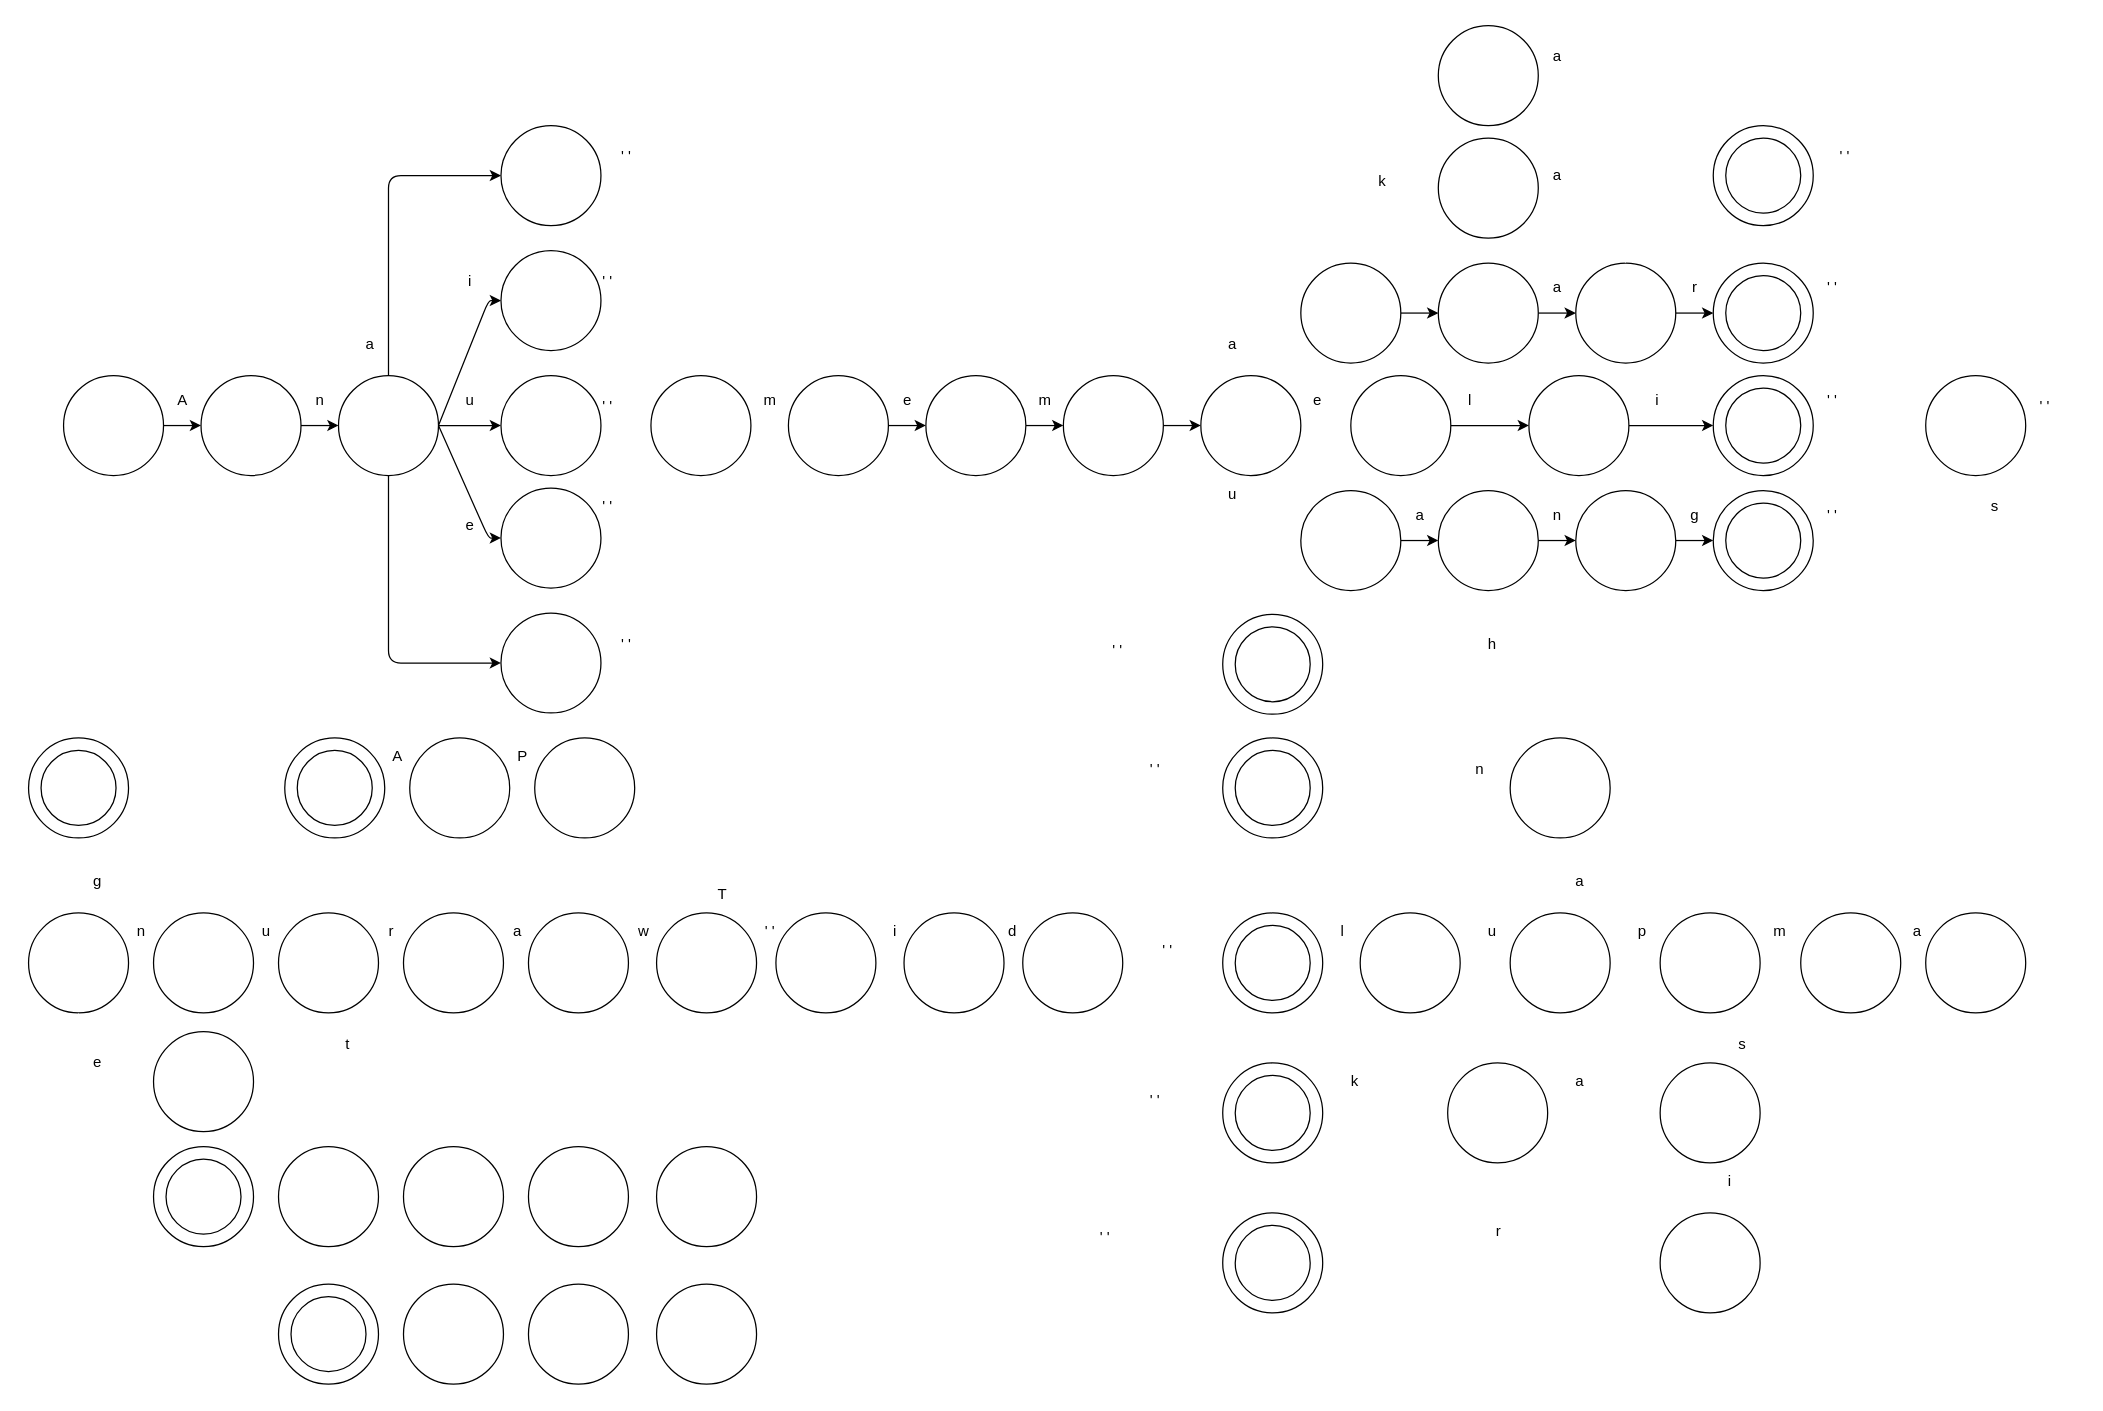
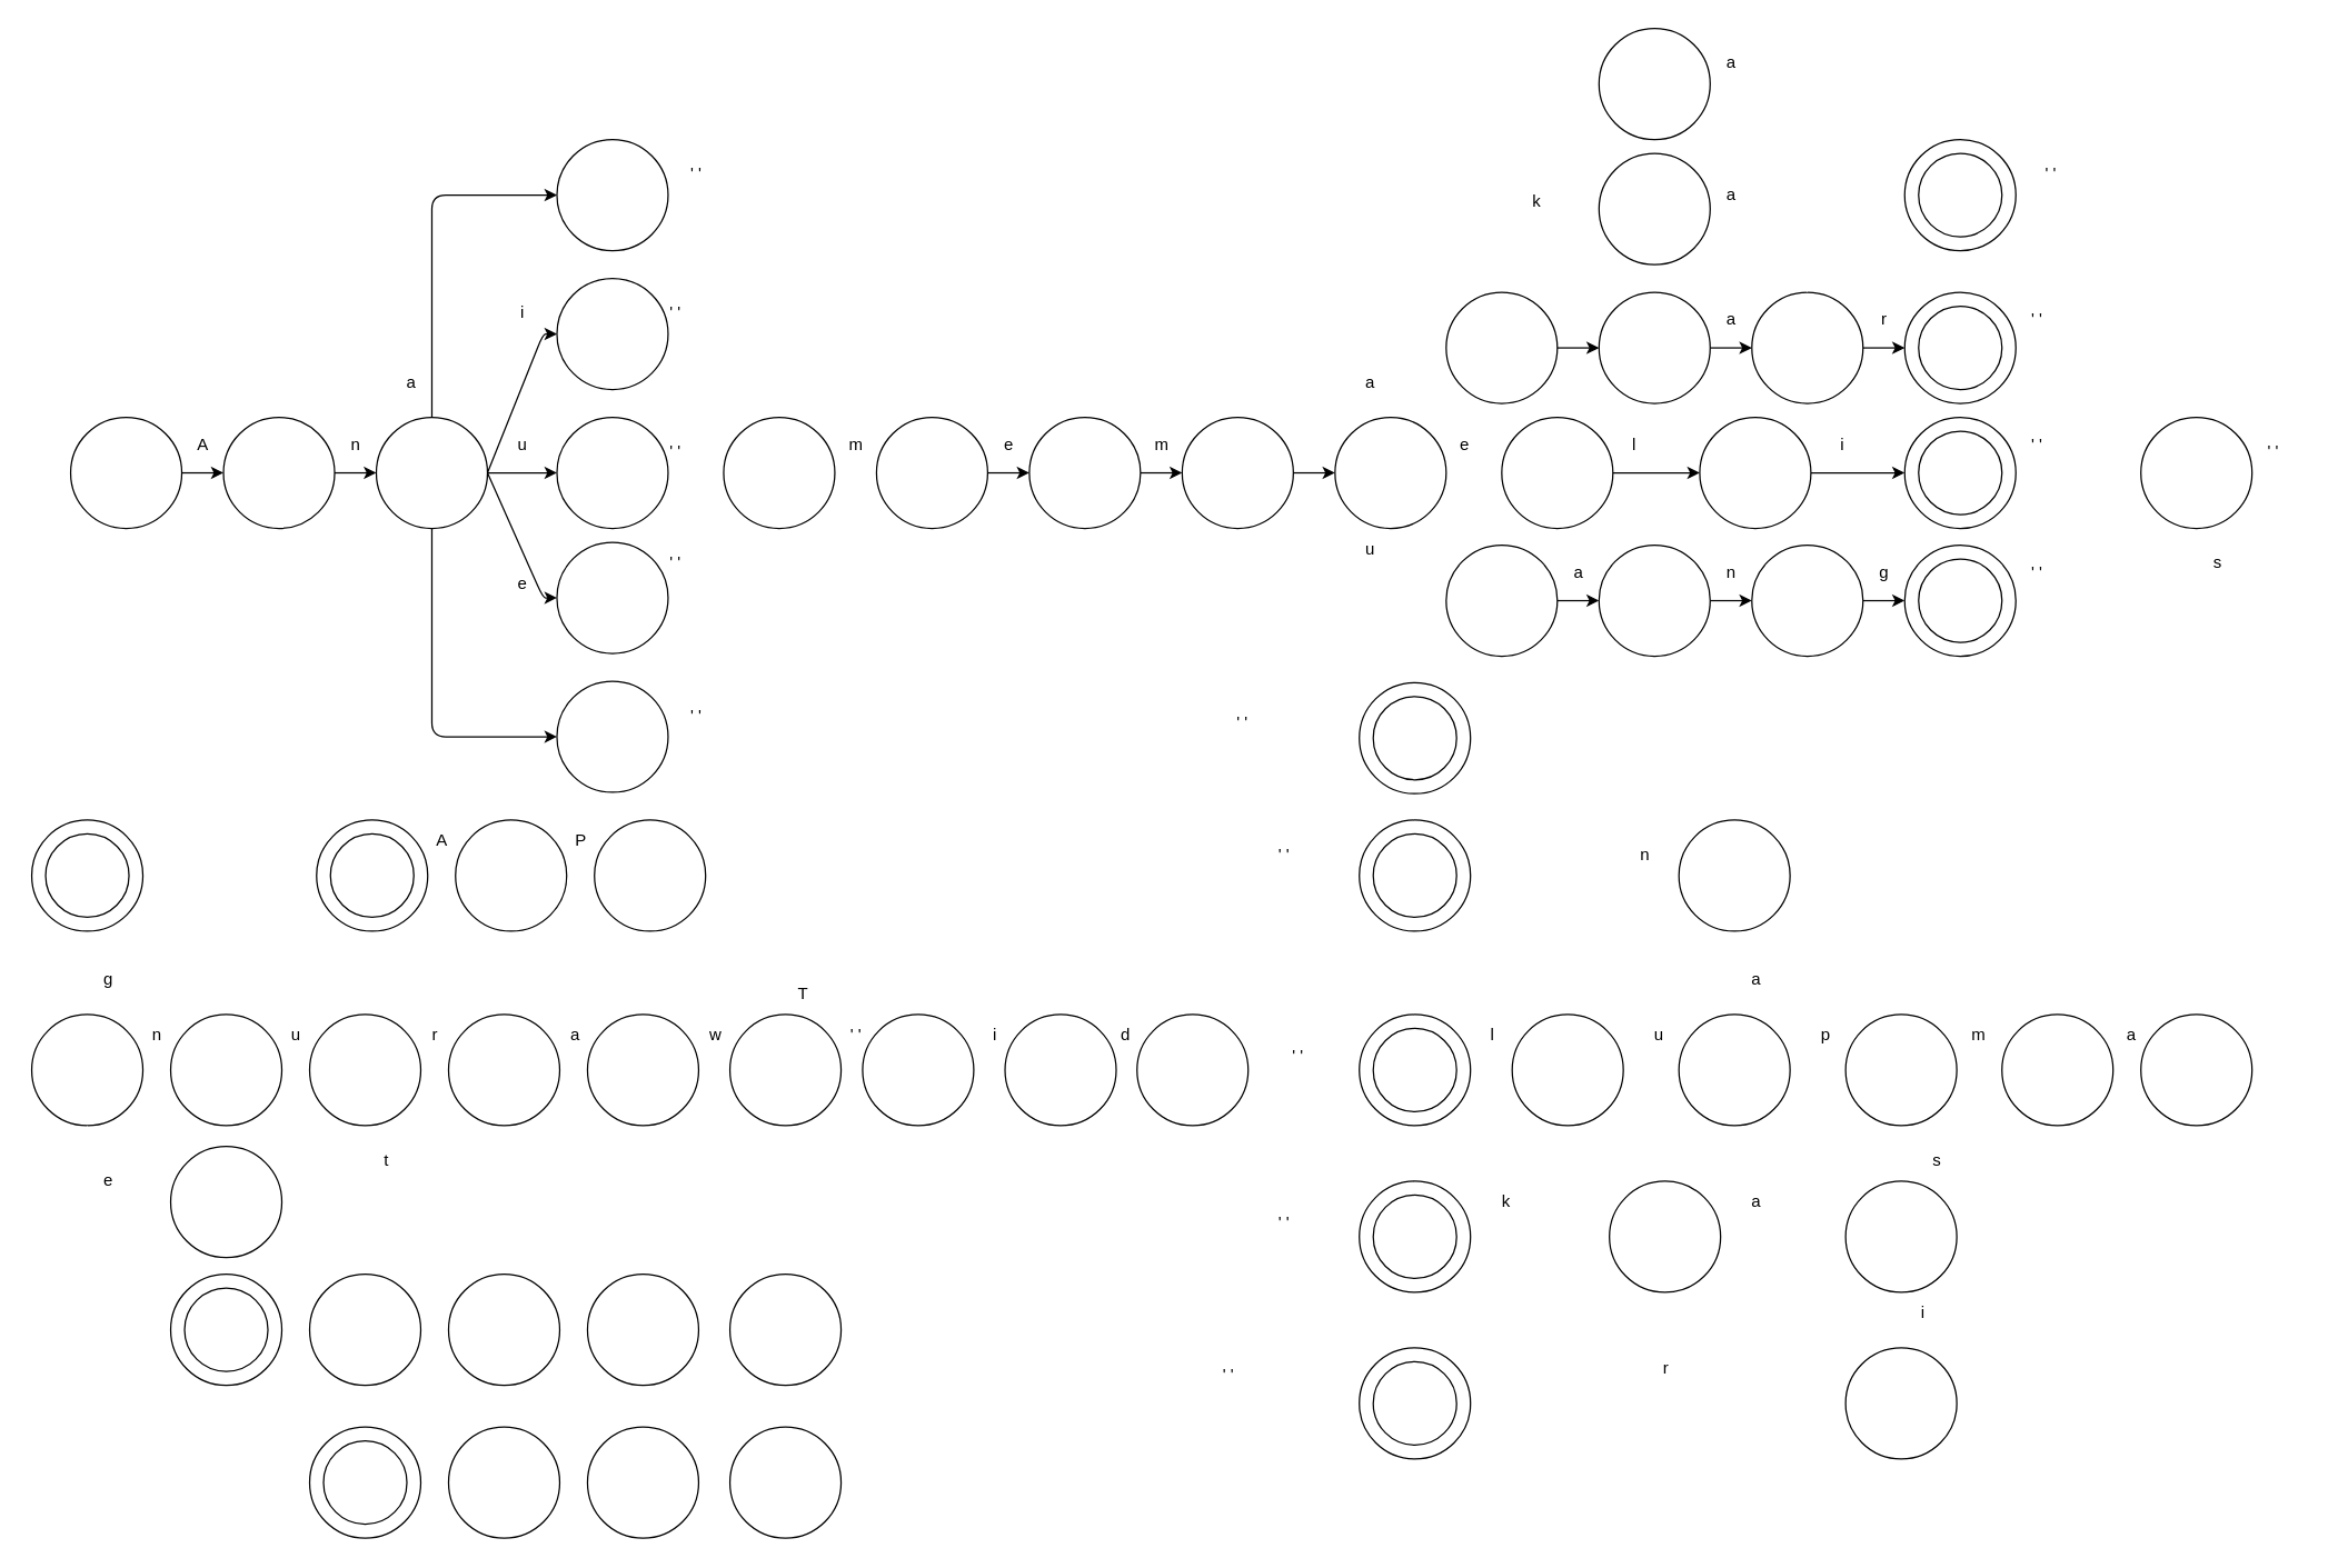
- <mxCell id="124" value="h" style="text;html=1;align=center;verticalAlign=middle;resizable=0;points=[];autosize=1;strokeColor=none;fillColor=none;" parent="1" vertex="1"><mxGeometry x="1177.5" y="500" width="30" height="30" as="geometry" /></mxCell>
